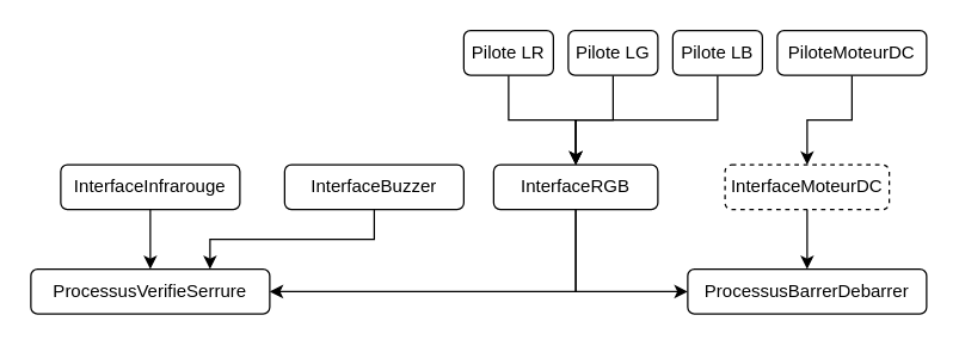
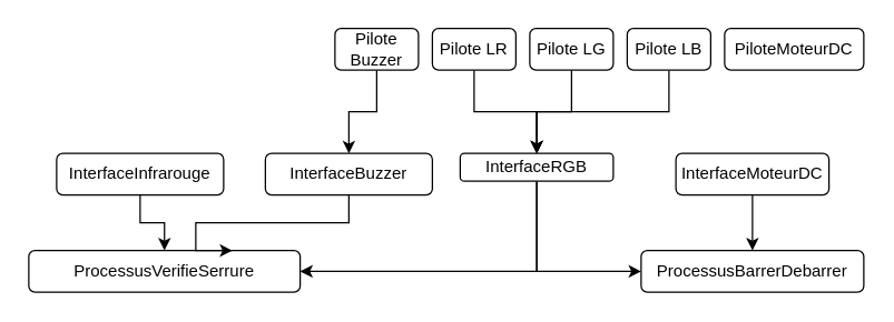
+ <mxCell id="20" value="Pilote Buzzer" style="rounded=1;whiteSpace=wrap;html=1;" vertex="1" parent="1"><mxGeometry x="240" y="20" width="60" height="30" as="geometry" /></mxCell>
+ <mxCell id="19" value="" style="edgeStyle=orthogonalEdgeStyle;rounded=0;orthogonalLoop=1;jettySize=auto;html=1;" edge="1" parent="1" source="20" target="22"><mxGeometry relative="1" as="geometry" /></mxCell>
- <mxCell id="11" value="" style="edgeStyle=orthogonalEdgeStyle;rounded=0;orthogonalLoop=1;jettySize=auto;html=1;" edge="1" parent="1" source="12" target="14"><mxGeometry relative="1" as="geometry" /></mxCell>
- <mxCell id="10" value="InterfaceRGB" style="rounded=1;whiteSpace=wrap;html=1;" vertex="1" parent="1"><mxGeometry x="330" y="110.02" width="110" height="30" as="geometry" /></mxCell>
+ <mxCell id="10" value="InterfaceRGB" style="rounded=1;whiteSpace=wrap;html=1;" vertex="1" parent="1"><mxGeometry x="330" y="110.02" width="110" height="20" as="geometry" /></mxCell>
- <mxCell id="14" value="InterfaceMoteurDC" style="rounded=1;whiteSpace=wrap;html=1;dashed=1;" vertex="1" parent="1"><mxGeometry x="485" y="110.02" width="110" height="30" as="geometry" /></mxCell>
+ <mxCell id="14" value="InterfaceMoteurDC" style="rounded=1;whiteSpace=wrap;html=1;" vertex="1" parent="1"><mxGeometry x="485" y="110.02" width="110" height="30" as="geometry" /></mxCell>
- <mxCell id="18" value="ProcessusVerifieSerrure" style="rounded=1;whiteSpace=wrap;html=1;" vertex="1" parent="1"><mxGeometry x="20" y="180" width="160" height="30" as="geometry" /></mxCell>
+ <mxCell id="18" value="ProcessusVerifieSerrure" style="rounded=1;whiteSpace=wrap;html=1;" vertex="1" parent="1"><mxGeometry x="20" y="180" width="195" height="30" as="geometry" /></mxCell>
